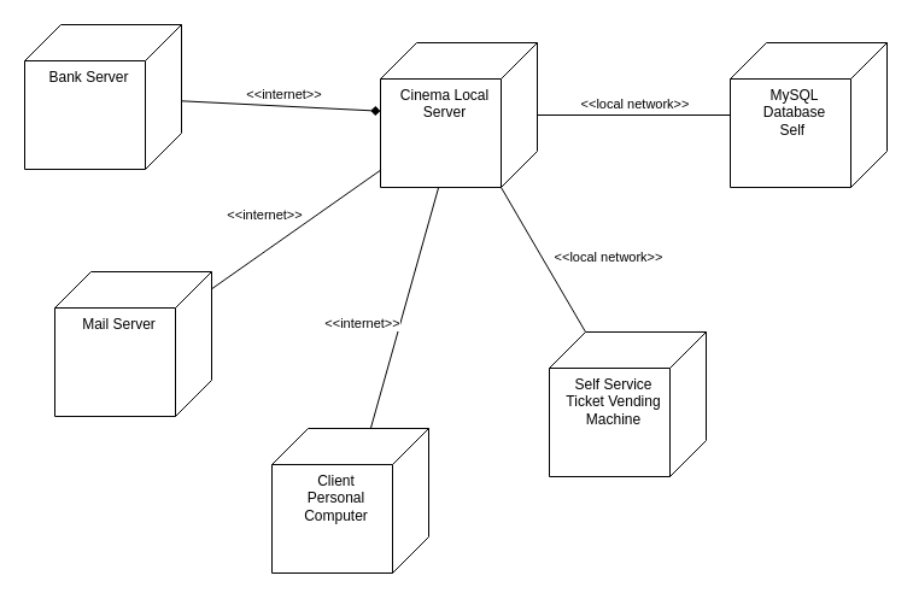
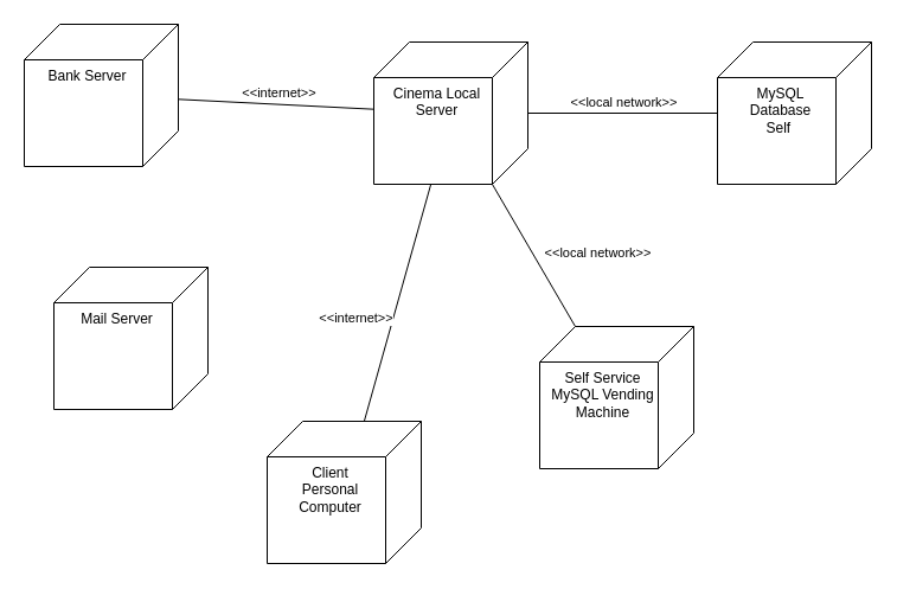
- <mxCell id="16" value="" style="endArrow=diamond;html=1;rounded=0;" edge="1" parent="1" source="15" target="2"><mxGeometry width="50" height="50" relative="1" as="geometry"><mxPoint x="192.4" y="295" as="sourcePoint" /><mxPoint x="327.6" y="165" as="targetPoint" /></mxGeometry></mxCell>
+ <mxCell id="16" value="" style="endArrow=none;html=1;rounded=0;" edge="1" parent="1" source="15" target="2"><mxGeometry width="50" height="50" relative="1" as="geometry"><mxPoint x="192.4" y="295" as="sourcePoint" /><mxPoint x="327.6" y="165" as="targetPoint" /></mxGeometry></mxCell>
- <mxCell id="6" value="" style="endArrow=none;html=1;rounded=0;" edge="1" parent="1" source="5" target="2"><mxGeometry width="50" height="50" relative="1" as="geometry"><mxPoint x="365" y="305" as="sourcePoint" /><mxPoint x="415" y="255" as="targetPoint" /></mxGeometry></mxCell>
- <mxCell id="7" value="&amp;lt;&amp;lt;internet&amp;gt;&amp;gt;" style="edgeLabel;html=1;align=center;verticalAlign=middle;resizable=0;points=[];" vertex="1" connectable="0" parent="6"><mxGeometry x="0.171" y="-3" relative="1" as="geometry"><mxPoint x="-40" y="-7" as="offset" /></mxGeometry></mxCell>
- <mxCell id="12" value="Self Service&lt;br&gt;Ticket Vending&lt;br&gt;Machine" style="verticalAlign=top;align=center;shape=cube;size=30;direction=south;fontStyle=0;html=1;boundedLbl=1;spacingLeft=5;container=0;" vertex="1" parent="1"><mxGeometry x="455" y="275" width="130" height="120" as="geometry" /></mxCell>
+ <mxCell id="12" value="Self Service&lt;br&gt;MySQL Vending&lt;br&gt;Machine" style="verticalAlign=top;align=center;shape=cube;size=30;direction=south;fontStyle=0;html=1;boundedLbl=1;spacingLeft=5;container=0;" vertex="1" parent="1"><mxGeometry x="455" y="275" width="130" height="120" as="geometry" /></mxCell>
